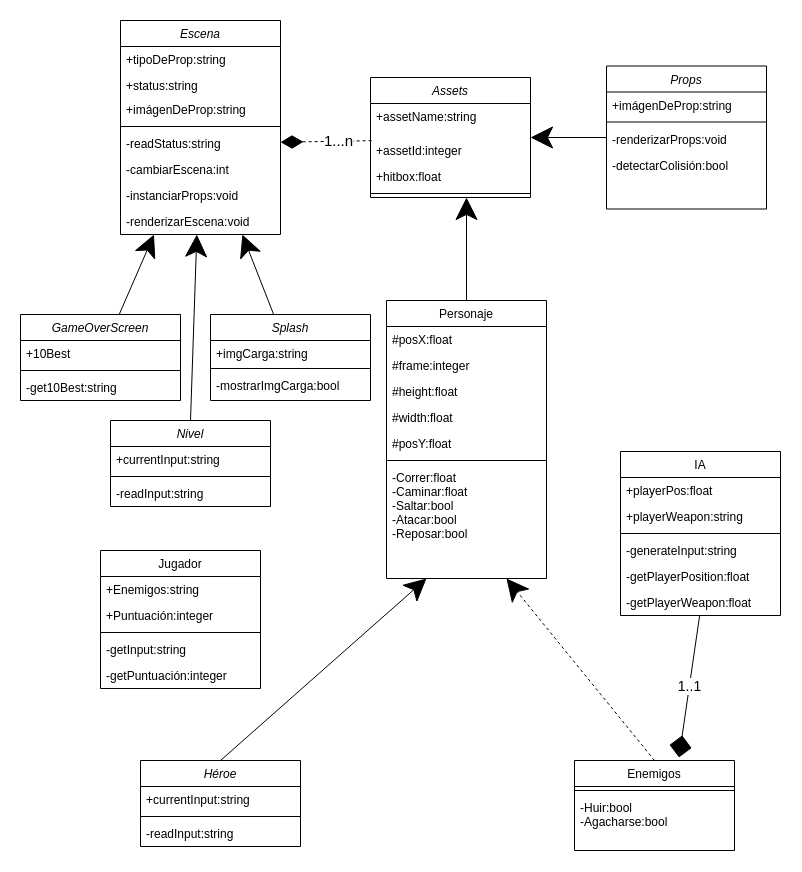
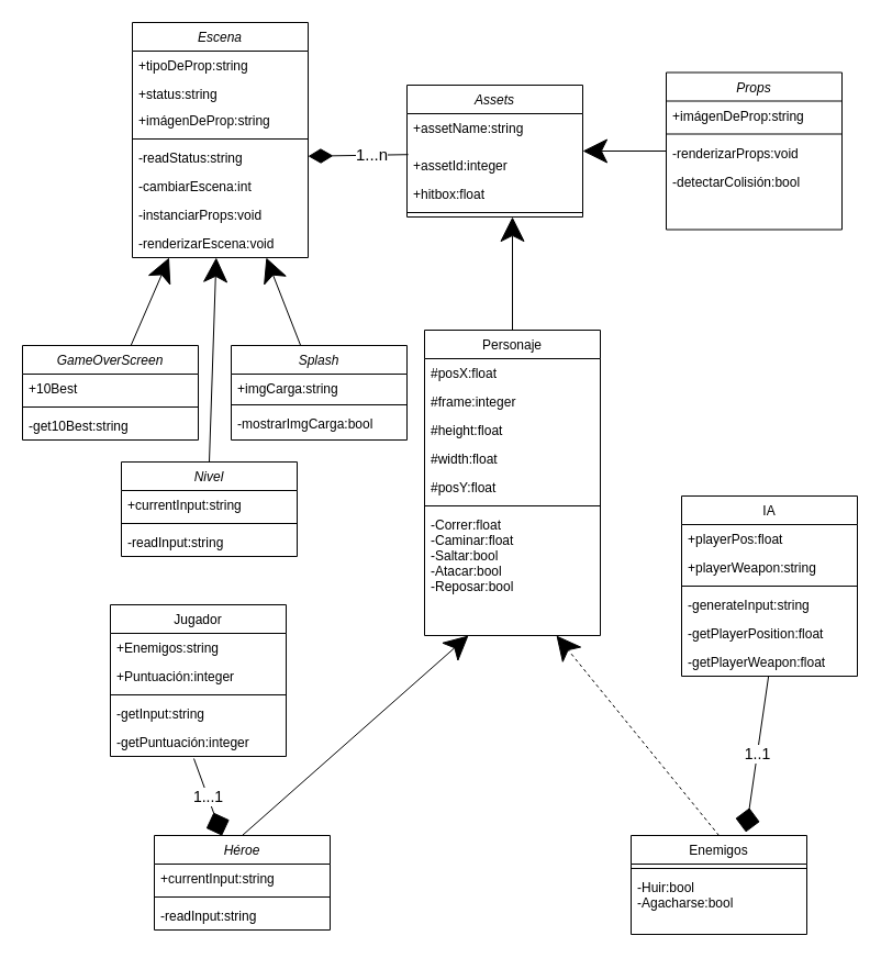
- <mxCell id="69" value="" style="endArrow=diamondThin;html=1;endFill=1;endSize=20;exitX=0.007;exitY=0.123;exitDx=0;exitDy=0;exitPerimeter=0;fontSize=21;dashed=1;" parent="1" source="65" target="38" edge="1"><mxGeometry width="50" height="50" relative="1" as="geometry"><mxPoint x="550" y="35.926" as="sourcePoint" /><mxPoint x="346" y="60" as="targetPoint" /></mxGeometry></mxCell>
+ <mxCell id="69" value="" style="endArrow=diamondThin;html=1;endFill=1;endSize=20;exitX=0.007;exitY=0.123;exitDx=0;exitDy=0;exitPerimeter=0;fontSize=21;" parent="1" source="65" target="38" edge="1"><mxGeometry width="50" height="50" relative="1" as="geometry"><mxPoint x="550" y="35.926" as="sourcePoint" /><mxPoint x="346" y="60" as="targetPoint" /></mxGeometry></mxCell>
+ <mxCell id="25" value="&lt;font style=&quot;font-size: 14px&quot;&gt;1...1&lt;/font&gt;" style="endArrow=diamond;html=1;endFill=1;endSize=20;entryX=0.385;entryY=0.002;entryDx=0;entryDy=0;entryPerimeter=0;exitX=0.475;exitY=1.077;exitDx=0;exitDy=0;exitPerimeter=0;" parent="1" source="11" target="2" edge="1"><mxGeometry width="50" height="50" relative="1" as="geometry"><mxPoint x="86" y="710" as="sourcePoint" /><mxPoint x="335.357" y="952" as="targetPoint" /></mxGeometry></mxCell>
